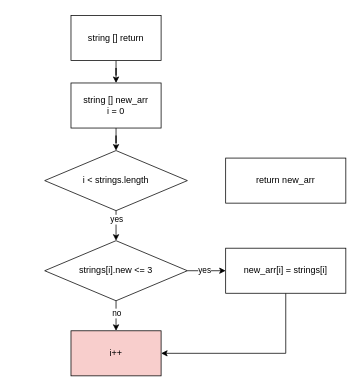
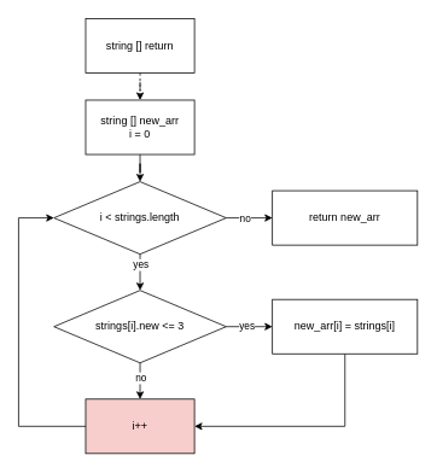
- <mxCell id="2" value="" style="edgeStyle=orthogonalEdgeStyle;rounded=0;orthogonalLoop=1;jettySize=auto;html=1;" edge="1" parent="1" source="3" target="5"><mxGeometry relative="1" as="geometry" /></mxCell>
+ <mxCell id="2" value="" style="edgeStyle=orthogonalEdgeStyle;rounded=0;orthogonalLoop=1;jettySize=auto;html=1;dashed=1;" edge="1" parent="1" source="3" target="5"><mxGeometry relative="1" as="geometry" /></mxCell>
+ <mxCell id="6" value="" style="edgeStyle=orthogonalEdgeStyle;rounded=0;orthogonalLoop=1;jettySize=auto;html=1;" edge="1" parent="1" source="10" target="11"><mxGeometry relative="1" as="geometry" /></mxCell>
+ <mxCell id="7" value="no" style="edgeLabel;html=1;align=center;verticalAlign=middle;resizable=0;points=[];" vertex="1" connectable="0" parent="6"><mxGeometry x="-0.216" relative="1" as="geometry"><mxPoint as="offset" /></mxGeometry></mxCell>
+ <mxCell id="17" style="edgeStyle=orthogonalEdgeStyle;rounded=0;orthogonalLoop=1;jettySize=auto;html=1;entryX=0;entryY=0.5;entryDx=0;entryDy=0;" edge="1" parent="1" source="18" target="10"><mxGeometry relative="1" as="geometry"><Array as="points"><mxPoint x="20" y="470" /><mxPoint x="20" y="240" /></Array></mxGeometry></mxCell>
